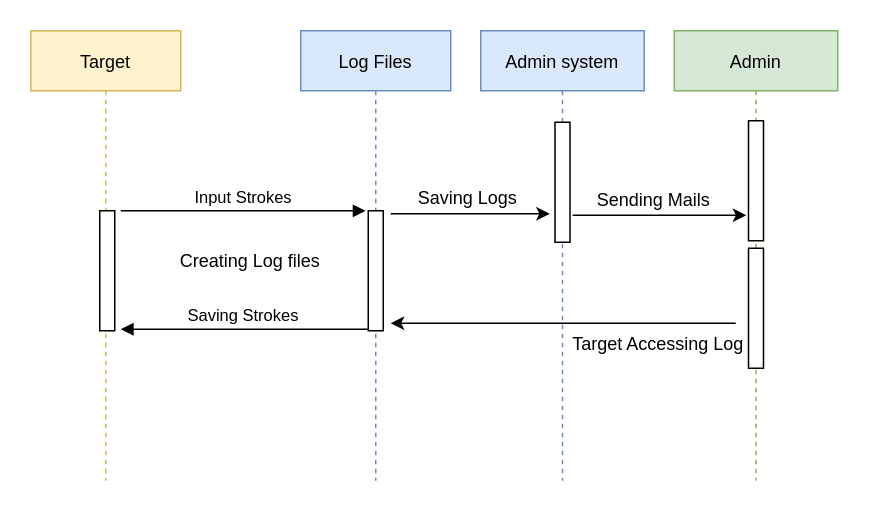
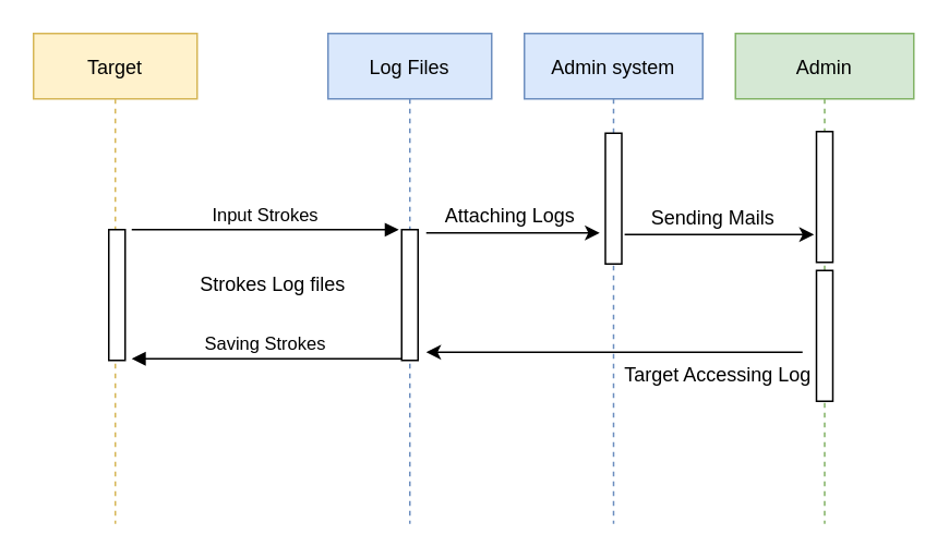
- <mxCell id="17" value="Saving Logs" style="text;html=1;align=center;verticalAlign=middle;resizable=0;points=[];autosize=1;strokeColor=none;fillColor=none;" vertex="1" parent="1"><mxGeometry x="261" y="117" width="100" height="30" as="geometry" /></mxCell>
+ <mxCell id="17" value="Attaching Logs" style="text;html=1;align=center;verticalAlign=middle;resizable=0;points=[];autosize=1;strokeColor=none;fillColor=none;" vertex="1" parent="1"><mxGeometry x="261" y="117" width="100" height="30" as="geometry" /></mxCell>
- <mxCell id="11" value="Creating Log files" style="text;html=1;align=center;verticalAlign=middle;resizable=0;points=[];autosize=1;strokeColor=none;fillColor=none;" vertex="1" parent="1"><mxGeometry x="106" y="159" width="120" height="30" as="geometry" /></mxCell>
+ <mxCell id="11" value="Strokes Log files" style="text;html=1;align=center;verticalAlign=middle;resizable=0;points=[];autosize=1;strokeColor=none;fillColor=none;" vertex="1" parent="1"><mxGeometry x="106" y="159" width="120" height="30" as="geometry" /></mxCell>
